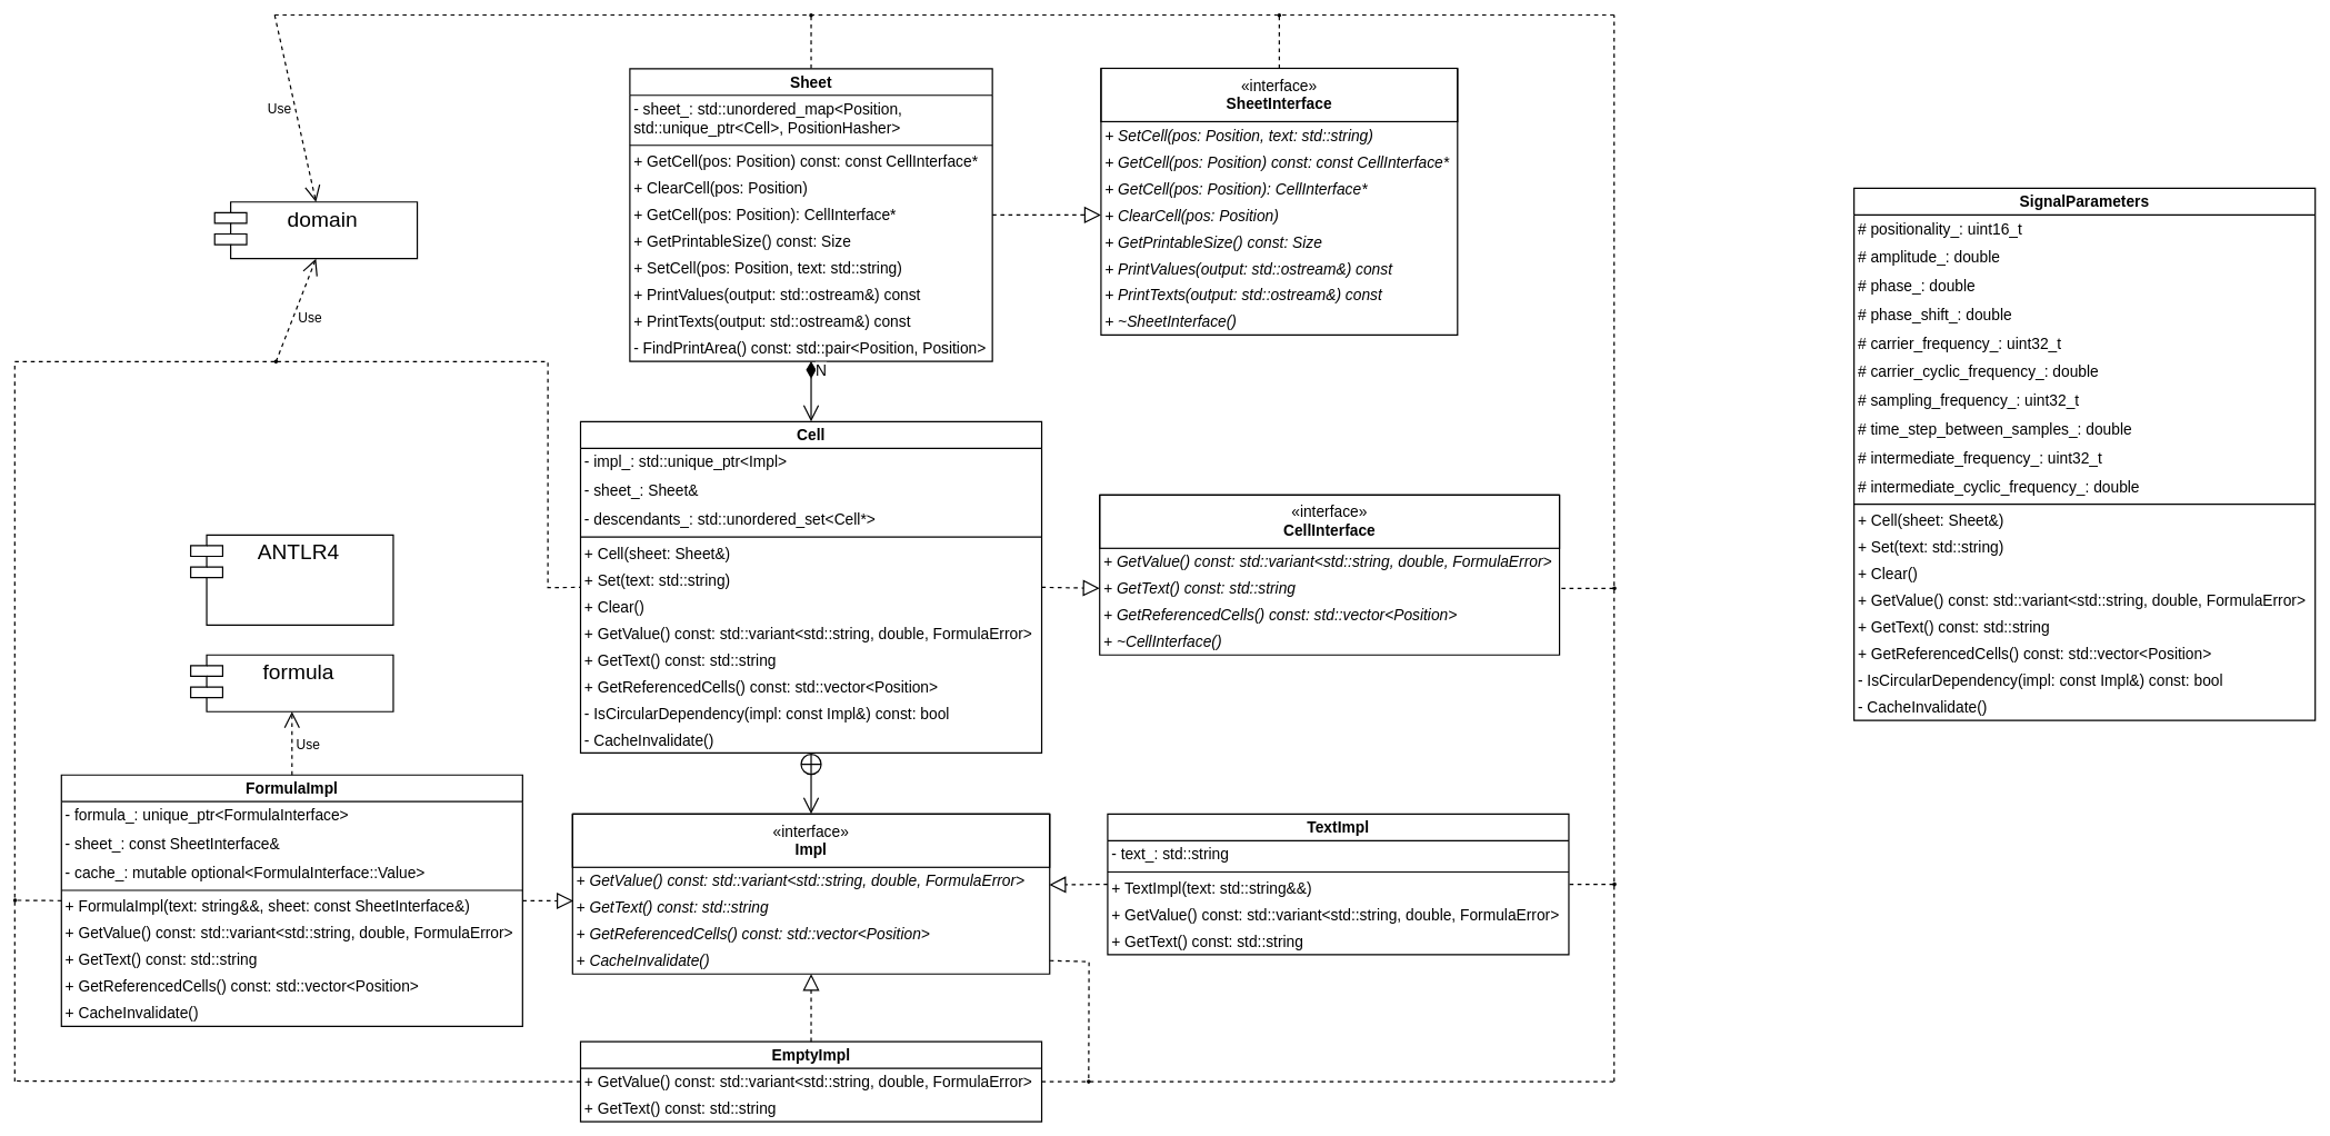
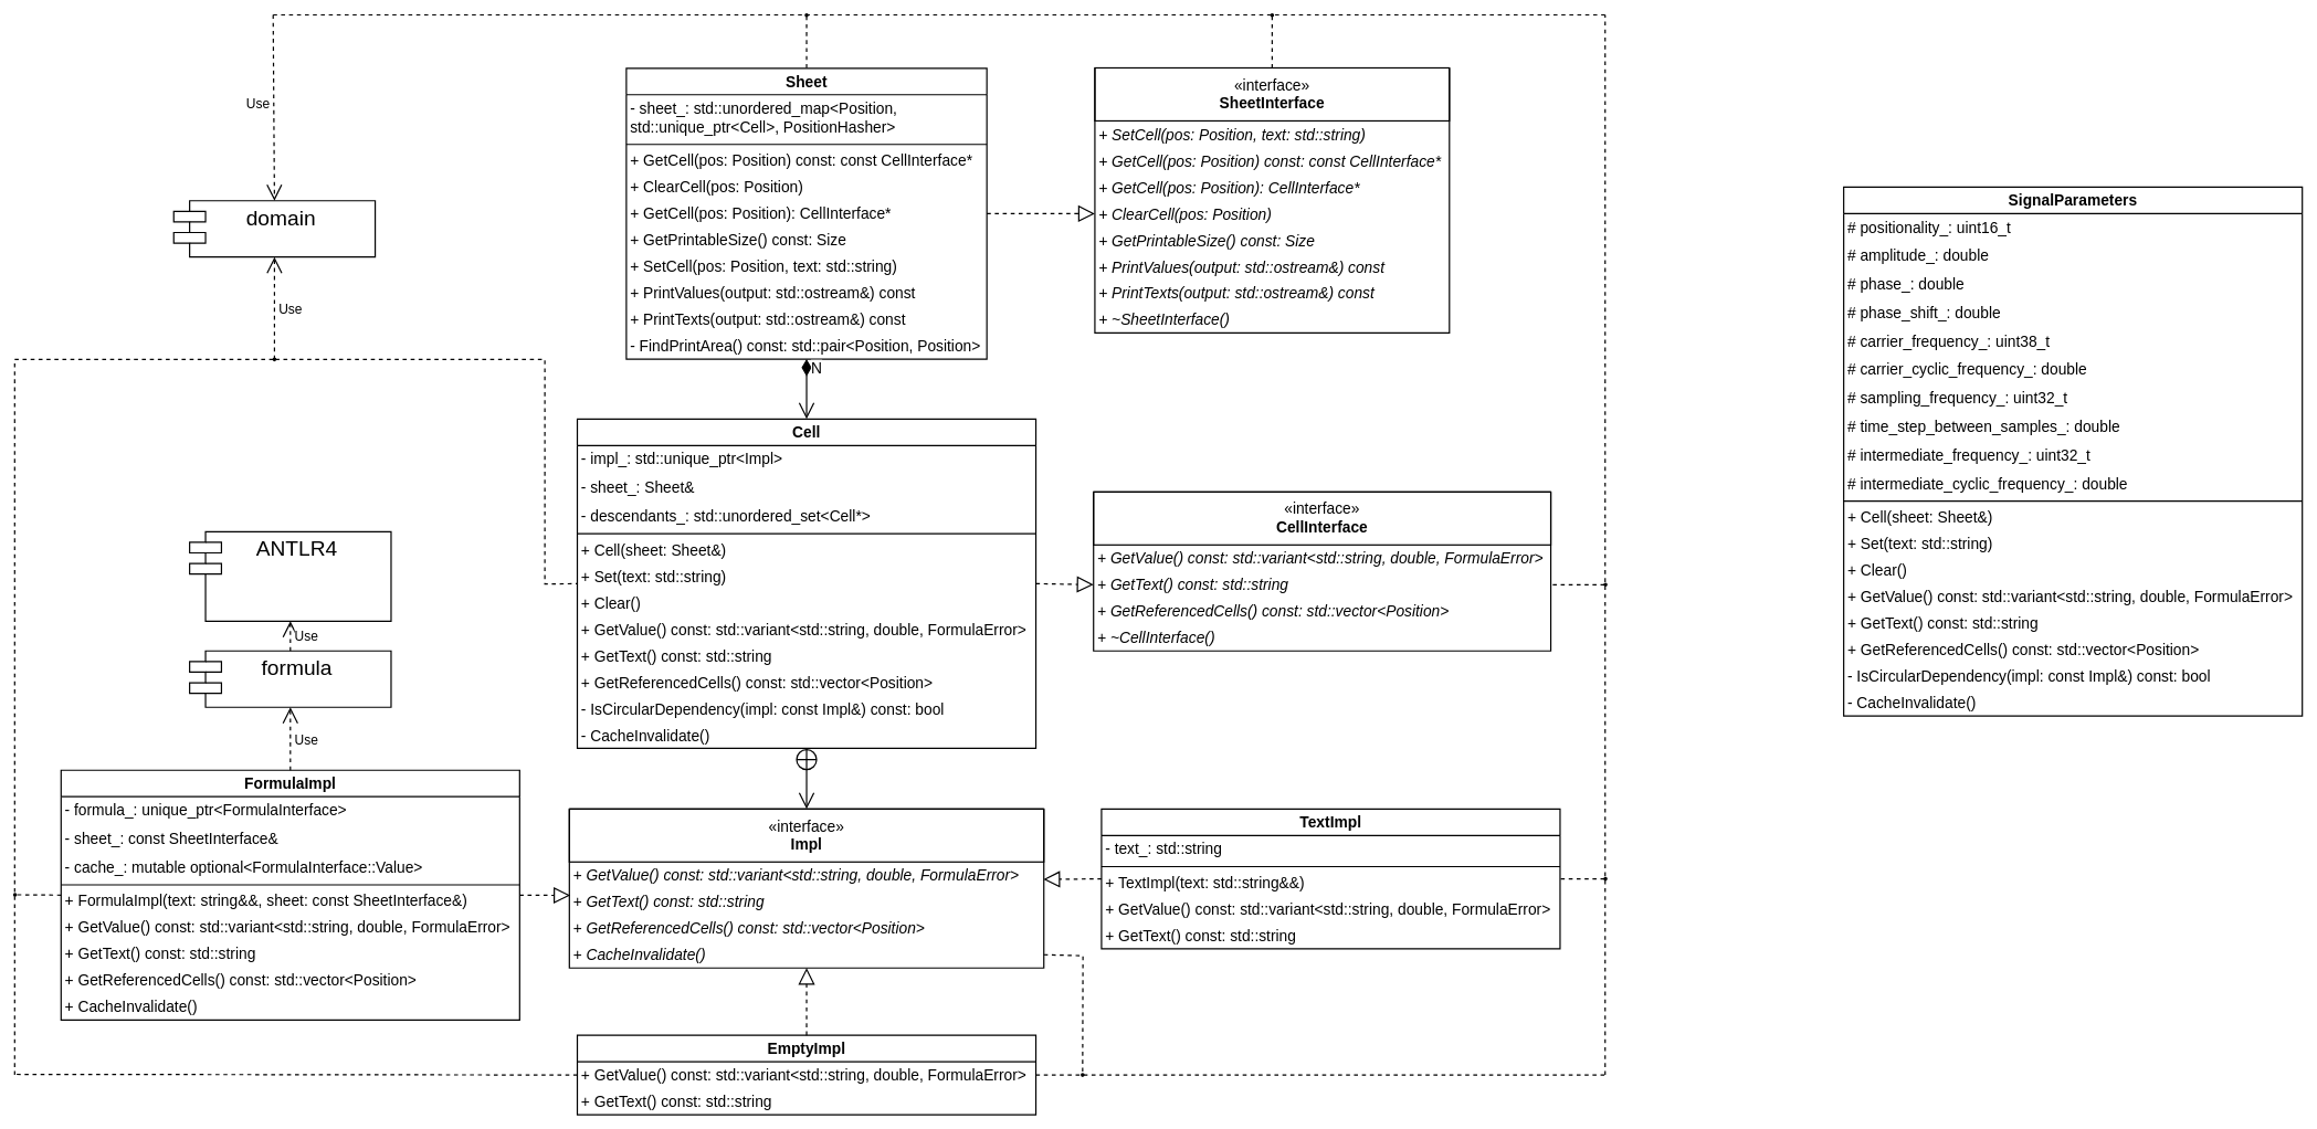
- <mxCell id="68" value="&lt;font style=&quot;font-size: 32px;&quot;&gt;domain&lt;/font&gt;" style="shape=module;align=left;spacingLeft=20;align=center;verticalAlign=top;whiteSpace=wrap;html=1;strokeWidth=2;jettyWidth=48;jettyHeight=16;" parent="1" vertex="1"><mxGeometry x="321" y="301.5" width="304" height="85" as="geometry" /></mxCell>
+ <mxCell id="68" value="&lt;font style=&quot;font-size: 32px;&quot;&gt;domain&lt;/font&gt;" style="shape=module;align=left;spacingLeft=20;align=center;verticalAlign=top;whiteSpace=wrap;html=1;strokeWidth=2;jettyWidth=48;jettyHeight=16;" parent="1" vertex="1"><mxGeometry x="261" y="301.5" width="304" height="85" as="geometry" /></mxCell>
- <mxCell id="112" value="# carrier_frequency_: uint32_t" style="text;align=left;verticalAlign=top;spacingLeft=4;spacingRight=4;overflow=hidden;rotatable=0;points=[[0,0.5],[1,0.5]];portConstraint=eastwest;rounded=0;shadow=0;html=0;fontStyle=0;fontSize=23;strokeWidth=2;fillColor=none;strokeColor=none;fontColor=#000000;" vertex="1" parent="107"><mxGeometry y="212" width="692" height="43" as="geometry" /></mxCell>
+ <mxCell id="112" value="# carrier_frequency_: uint38_t" style="text;align=left;verticalAlign=top;spacingLeft=4;spacingRight=4;overflow=hidden;rotatable=0;points=[[0,0.5],[1,0.5]];portConstraint=eastwest;rounded=0;shadow=0;html=0;fontStyle=0;fontSize=23;strokeWidth=2;fillColor=none;strokeColor=none;fontColor=#000000;" vertex="1" parent="107"><mxGeometry y="212" width="692" height="43" as="geometry" /></mxCell>
+ <mxCell id="78" value="&lt;font style=&quot;font-size: 20px;&quot;&gt;Use&lt;/font&gt;" style="endArrow=open;endSize=20;dashed=1;html=1;rounded=0;exitX=0.5;exitY=0;exitDx=0;exitDy=0;entryX=0.5;entryY=1;entryDx=0;entryDy=0;strokeWidth=2;" parent="1" source="75" target="76" edge="1"><mxGeometry x="-0.035" y="-24" width="160" relative="1" as="geometry"><mxPoint x="447" y="1171" as="sourcePoint" /><mxPoint x="447" y="1076" as="targetPoint" /><mxPoint y="-1" as="offset" /></mxGeometry></mxCell>
